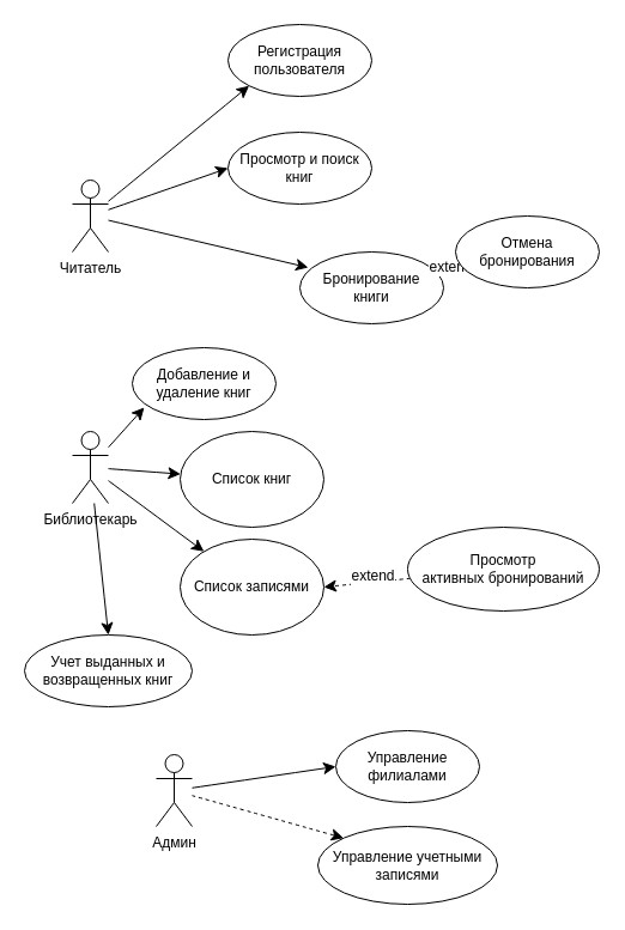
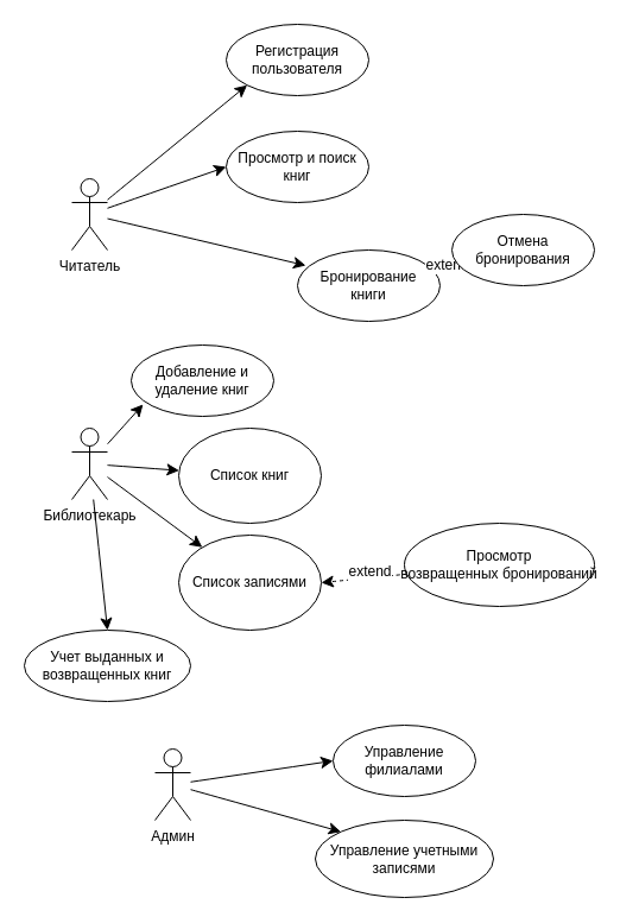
- <mxCell id="25" value="&lt;p data-pm-slice=&quot;0 0 []&quot;&gt;Просмотр активных&amp;nbsp;&lt;span style=&quot;background-color: initial;&quot;&gt;бронирований&lt;/span&gt;&lt;/p&gt;" style="ellipse;whiteSpace=wrap;html=1;" vertex="1" parent="1"><mxGeometry x="340" y="440" width="160" height="70" as="geometry" /></mxCell>
+ <mxCell id="25" value="&lt;p data-pm-slice=&quot;0 0 []&quot;&gt;Просмотр возвращенных&amp;nbsp;&lt;span style=&quot;background-color: initial;&quot;&gt;бронирований&lt;/span&gt;&lt;/p&gt;" style="ellipse;whiteSpace=wrap;html=1;" vertex="1" parent="1"><mxGeometry x="340" y="440" width="160" height="70" as="geometry" /></mxCell>
- <mxCell id="7" style="edgeStyle=none;curved=1;rounded=0;orthogonalLoop=1;jettySize=auto;html=1;entryX=0;entryY=0;entryDx=0;entryDy=0;fontSize=12;startSize=8;endSize=8;dashed=1;" edge="1" parent="1" source="8" target="21"><mxGeometry relative="1" as="geometry" /></mxCell>
+ <mxCell id="7" style="edgeStyle=none;curved=1;rounded=0;orthogonalLoop=1;jettySize=auto;html=1;entryX=0;entryY=0;entryDx=0;entryDy=0;fontSize=12;startSize=8;endSize=8;" edge="1" parent="1" source="8" target="21"><mxGeometry relative="1" as="geometry" /></mxCell>
